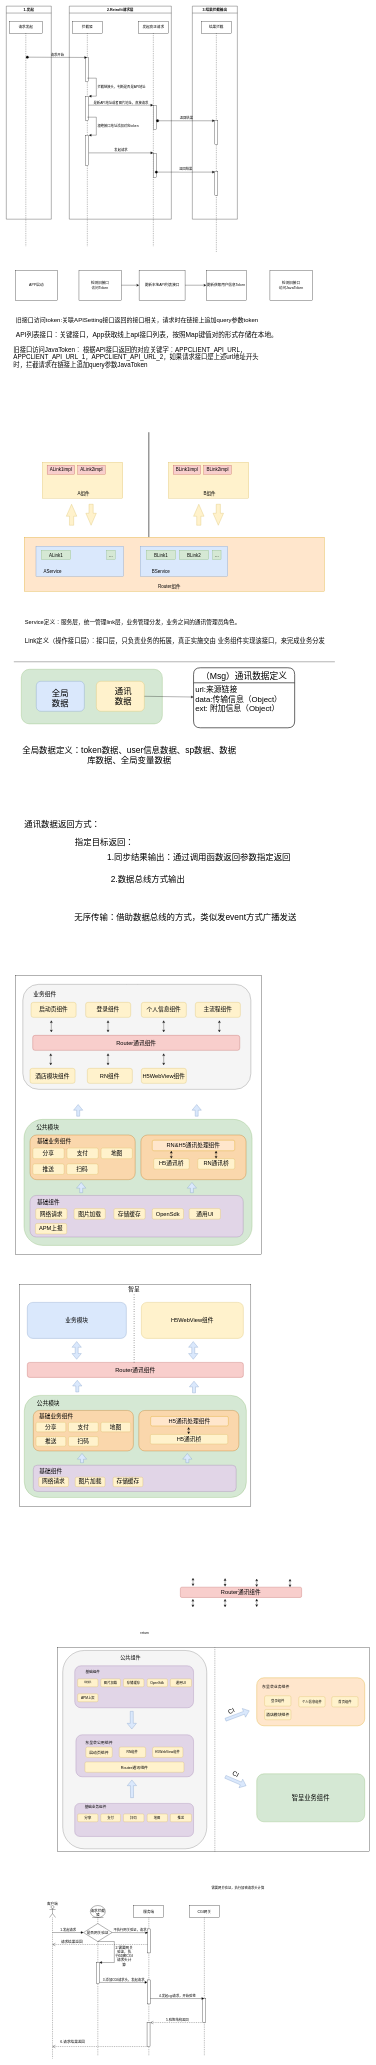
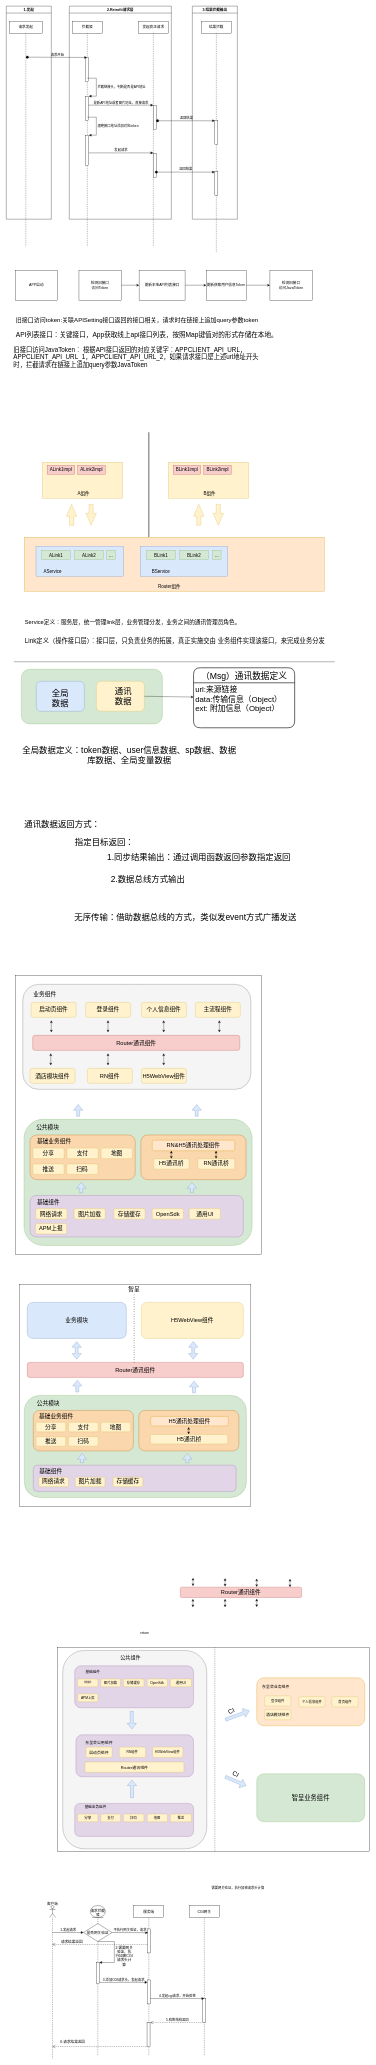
+ <mxCell id="80" value="" style="endArrow=classic;html=1;rounded=0;exitX=1;exitY=0.5;exitDx=0;exitDy=0;" parent="72" source="78" target="79" edge="1"><mxGeometry width="50" height="50" relative="1" as="geometry"><mxPoint x="990.0" y="50" as="sourcePoint" /><mxPoint x="883.929" y="66.667" as="targetPoint" /></mxGeometry></mxCell>
+ <mxCell id="40" value="ALink2" style="rounded=0;whiteSpace=wrap;html=1;fontSize=15;fillColor=#d5e8d4;strokeColor=#82b366;" parent="32" vertex="1"><mxGeometry x="166.667" y="44" width="97.222" height="30" as="geometry" /></mxCell>
